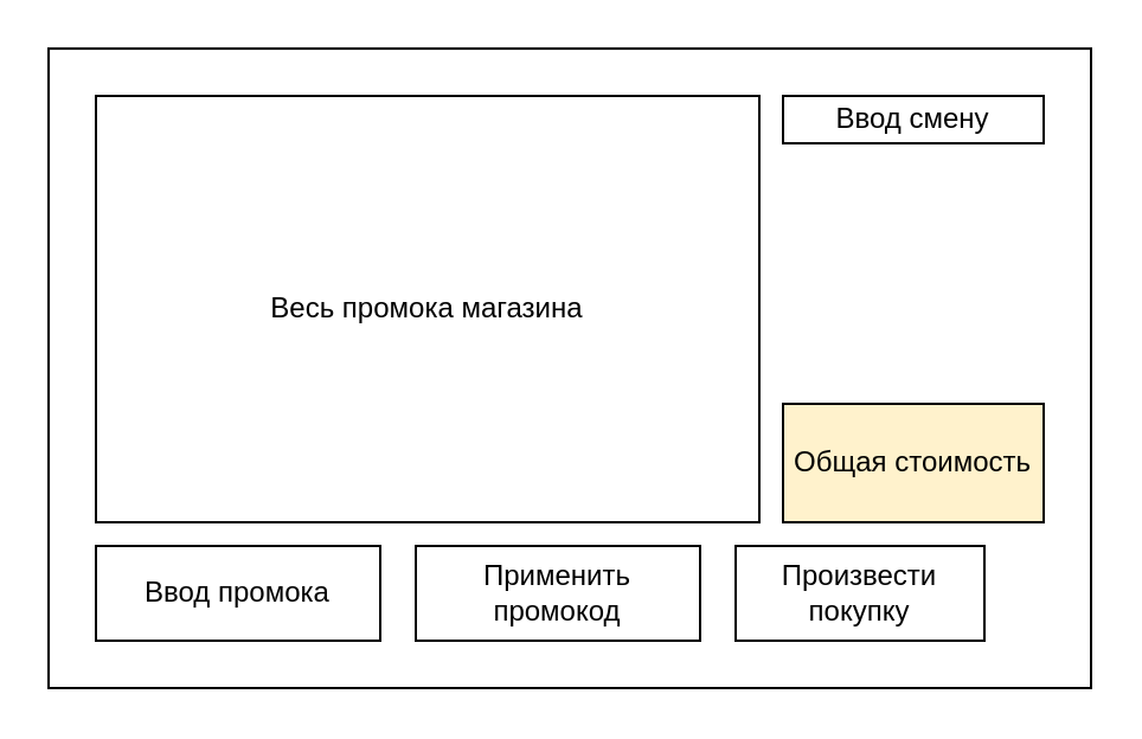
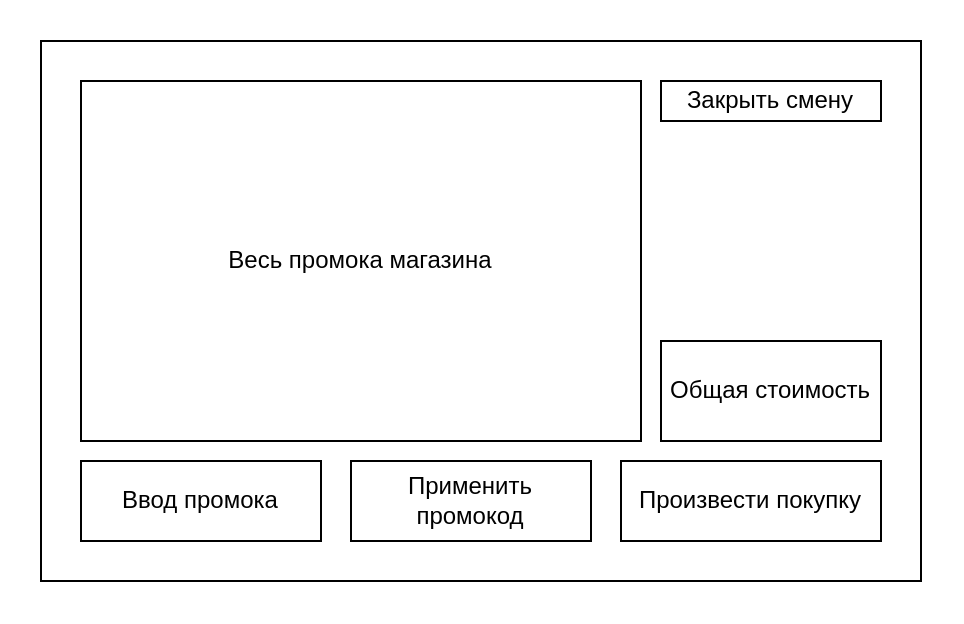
- <mxCell id="8" value="Ввод смену" style="rounded=0;whiteSpace=wrap;html=1;" vertex="1" parent="1"><mxGeometry x="330" y="40" width="110" height="20" as="geometry" /></mxCell>
+ <mxCell id="8" value="Закрыть смену" style="rounded=0;whiteSpace=wrap;html=1;" vertex="1" parent="1"><mxGeometry x="330" y="40" width="110" height="20" as="geometry" /></mxCell>
- <mxCell id="4" value="Общая стоимость" style="rounded=0;whiteSpace=wrap;html=1;fillColor=#fff2cc;" vertex="1" parent="1"><mxGeometry x="330" y="170" width="110" height="50" as="geometry" /></mxCell>
+ <mxCell id="4" value="Общая стоимость" style="rounded=0;whiteSpace=wrap;html=1;" vertex="1" parent="1"><mxGeometry x="330" y="170" width="110" height="50" as="geometry" /></mxCell>
- <mxCell id="7" value="Произвести покупку" style="rounded=0;whiteSpace=wrap;html=1;" vertex="1" parent="1"><mxGeometry x="310" y="230" width="105" height="40" as="geometry" /></mxCell>
+ <mxCell id="7" value="Произвести покупку" style="rounded=0;whiteSpace=wrap;html=1;" vertex="1" parent="1"><mxGeometry x="310" y="230" width="130" height="40" as="geometry" /></mxCell>
